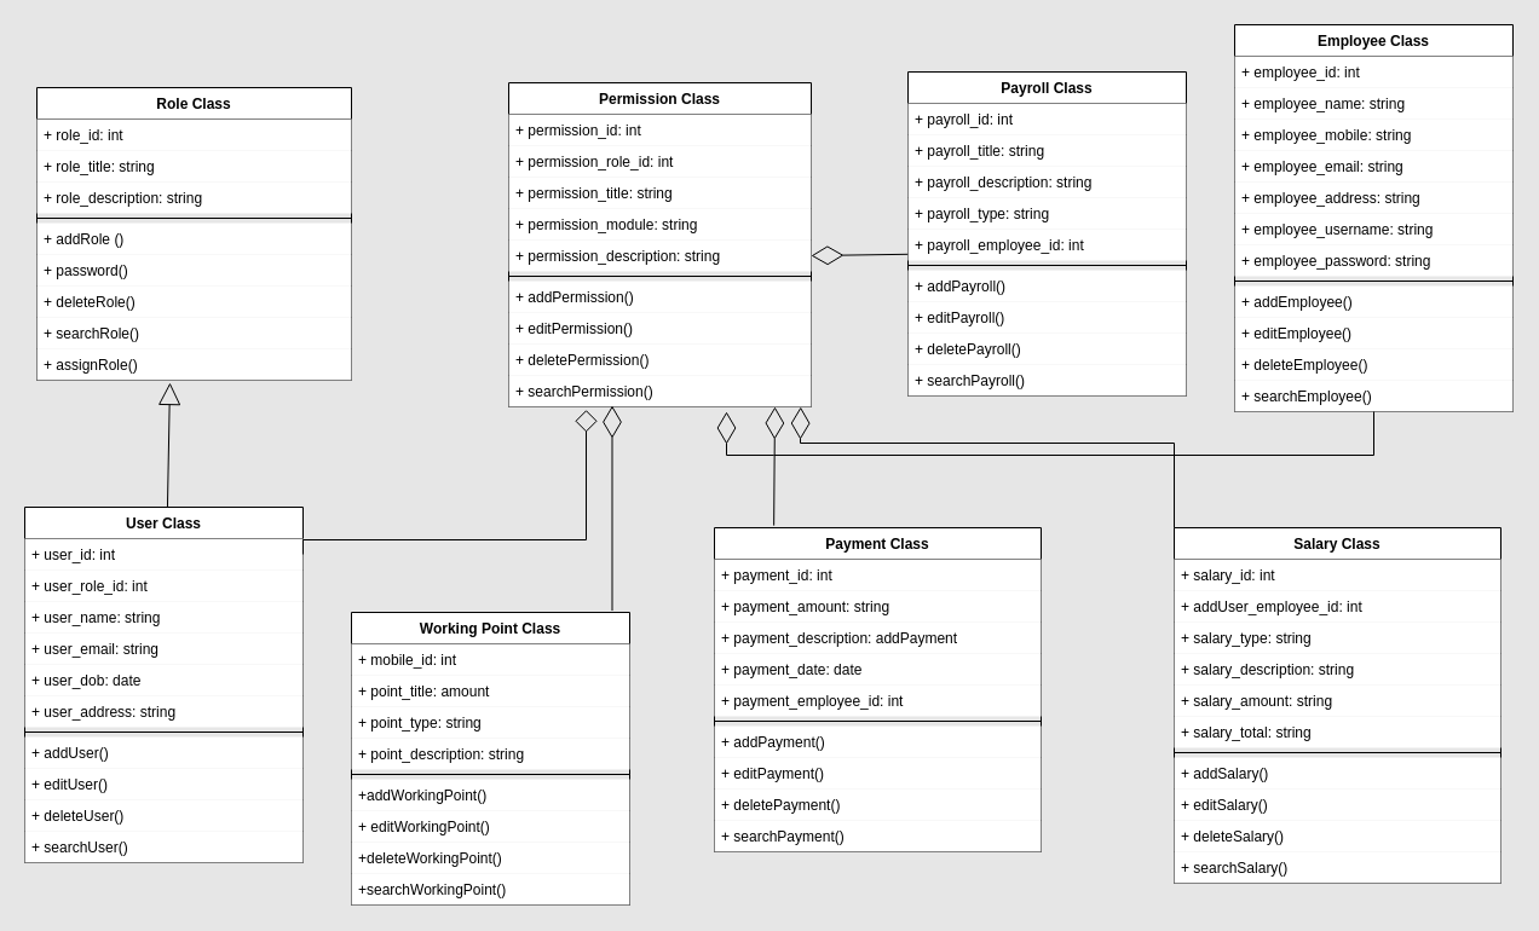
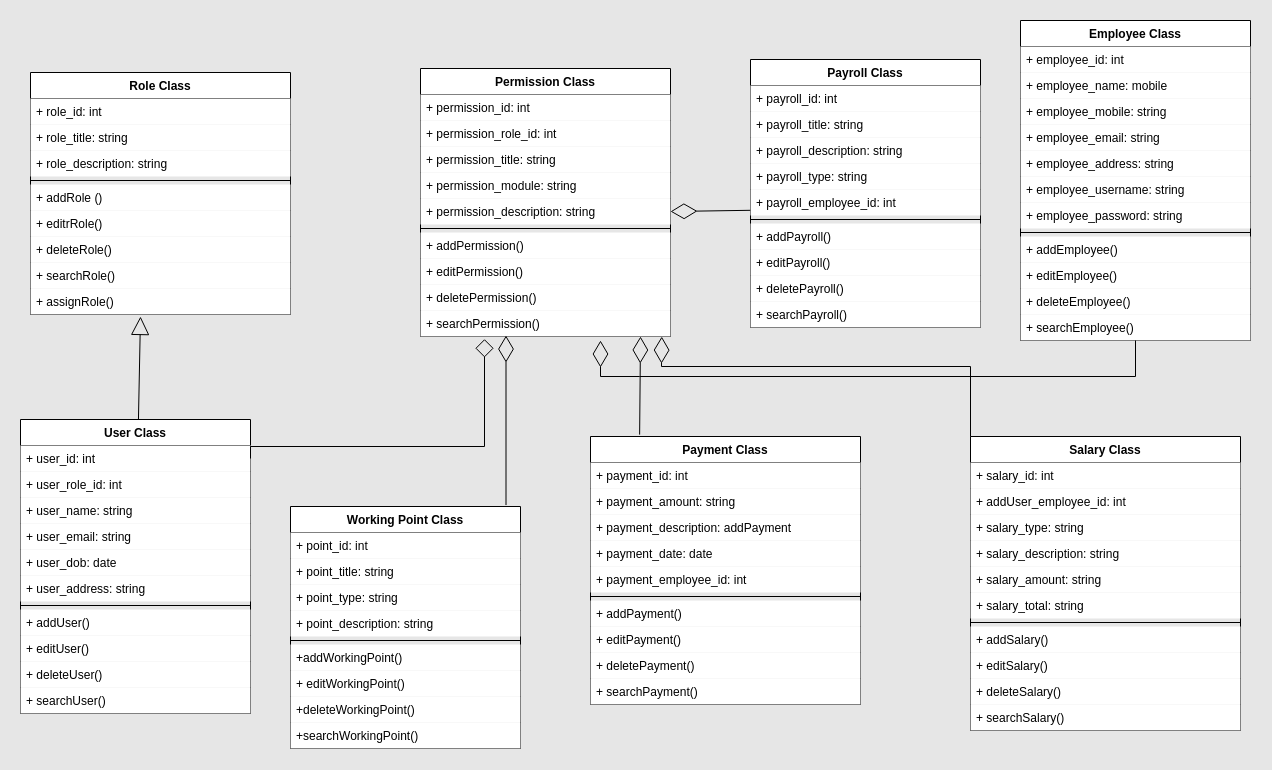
- <mxCell id="36" value="+ employee_name: string" style="text;strokeColor=none;fillColor=#FFFFFF;align=left;verticalAlign=top;spacingLeft=4;spacingRight=4;overflow=hidden;rotatable=0;points=[[0,0.5],[1,0.5]];portConstraint=eastwest;" parent="34" vertex="1"><mxGeometry y="52" width="230" height="26" as="geometry" /></mxCell>
+ <mxCell id="36" value="+ employee_name: mobile" style="text;strokeColor=none;fillColor=#FFFFFF;align=left;verticalAlign=top;spacingLeft=4;spacingRight=4;overflow=hidden;rotatable=0;points=[[0,0.5],[1,0.5]];portConstraint=eastwest;" parent="34" vertex="1"><mxGeometry y="52" width="230" height="26" as="geometry" /></mxCell>
- <mxCell id="88" value="+ password()" style="text;align=left;verticalAlign=top;spacingLeft=4;spacingRight=4;overflow=hidden;rotatable=0;points=[[0,0.5],[1,0.5]];portConstraint=eastwest;fillColor=#FFFFFF;" parent="82" vertex="1"><mxGeometry y="138" width="260" height="26" as="geometry" /></mxCell>
+ <mxCell id="88" value="+ editrRole()" style="text;align=left;verticalAlign=top;spacingLeft=4;spacingRight=4;overflow=hidden;rotatable=0;points=[[0,0.5],[1,0.5]];portConstraint=eastwest;fillColor=#FFFFFF;" parent="82" vertex="1"><mxGeometry y="138" width="260" height="26" as="geometry" /></mxCell>
- <mxCell id="3" value="+ mobile_id: int" style="text;align=left;verticalAlign=top;spacingLeft=4;spacingRight=4;overflow=hidden;rotatable=0;points=[[0,0.5],[1,0.5]];portConstraint=eastwest;fillColor=#FFFFFF;" parent="2" vertex="1"><mxGeometry y="26" width="230" height="26" as="geometry" /></mxCell>
+ <mxCell id="3" value="+ point_id: int" style="text;align=left;verticalAlign=top;spacingLeft=4;spacingRight=4;overflow=hidden;rotatable=0;points=[[0,0.5],[1,0.5]];portConstraint=eastwest;fillColor=#FFFFFF;" parent="2" vertex="1"><mxGeometry y="26" width="230" height="26" as="geometry" /></mxCell>
- <mxCell id="4" value="+ point_title: amount " style="text;align=left;verticalAlign=top;spacingLeft=4;spacingRight=4;overflow=hidden;rotatable=0;points=[[0,0.5],[1,0.5]];portConstraint=eastwest;fillColor=#FFFFFF;" parent="2" vertex="1"><mxGeometry y="52" width="230" height="26" as="geometry" /></mxCell>
+ <mxCell id="4" value="+ point_title: string " style="text;align=left;verticalAlign=top;spacingLeft=4;spacingRight=4;overflow=hidden;rotatable=0;points=[[0,0.5],[1,0.5]];portConstraint=eastwest;fillColor=#FFFFFF;" parent="2" vertex="1"><mxGeometry y="52" width="230" height="26" as="geometry" /></mxCell>
